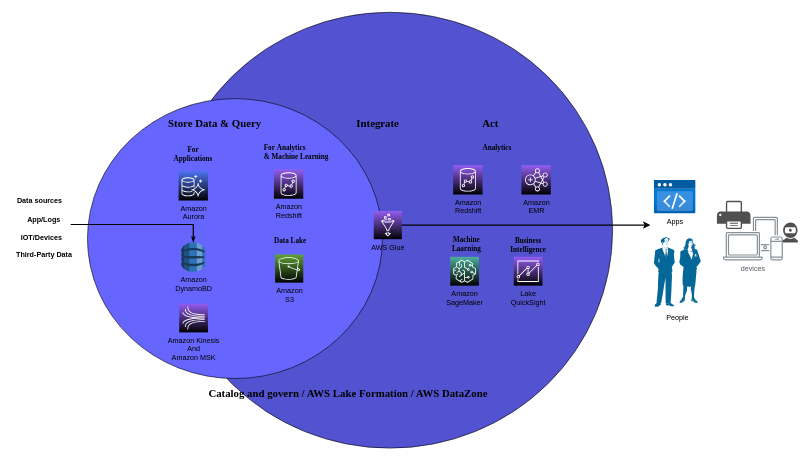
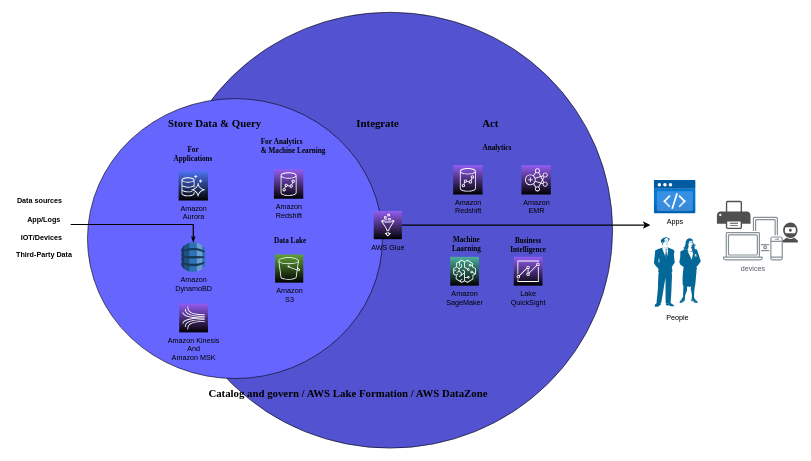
- <mxCell id="26" value="&lt;div style=&quot;text-align: justify;&quot;&gt;&lt;b style=&quot;font-family: Verdana; background-color: initial;&quot;&gt;For&amp;nbsp;&lt;/b&gt;&lt;b style=&quot;font-family: Verdana; background-color: initial;&quot;&gt;Analytics&amp;nbsp;&lt;/b&gt;&lt;/div&gt;&lt;div style=&quot;text-align: justify;&quot;&gt;&lt;b style=&quot;font-family: Verdana; background-color: initial;&quot;&gt;&amp;amp; Machine Learning&lt;/b&gt;&lt;/div&gt;" style="text;strokeColor=none;align=center;fillColor=none;html=1;verticalAlign=middle;whiteSpace=wrap;rounded=0;labelBackgroundColor=none;fontColor=#000000;" vertex="1" parent="1"><mxGeometry x="420" y="240.5" width="147" height="27" as="geometry" /></mxCell>
+ <mxCell id="26" value="&lt;div style=&quot;text-align: justify;&quot;&gt;&lt;b style=&quot;font-family: Verdana; background-color: initial;&quot;&gt;For&amp;nbsp;&lt;/b&gt;&lt;b style=&quot;font-family: Verdana; background-color: initial;&quot;&gt;Analytics&amp;nbsp;&lt;/b&gt;&lt;/div&gt;&lt;div style=&quot;text-align: justify;&quot;&gt;&lt;b style=&quot;font-family: Verdana; background-color: initial;&quot;&gt;&amp;amp; Machine Learning&lt;/b&gt;&lt;/div&gt;" style="text;strokeColor=none;align=center;fillColor=none;html=1;verticalAlign=middle;whiteSpace=wrap;rounded=0;labelBackgroundColor=none;fontColor=#000000;" vertex="1" parent="1"><mxGeometry x="415" y="230.5" width="147" height="27" as="geometry" /></mxCell>
